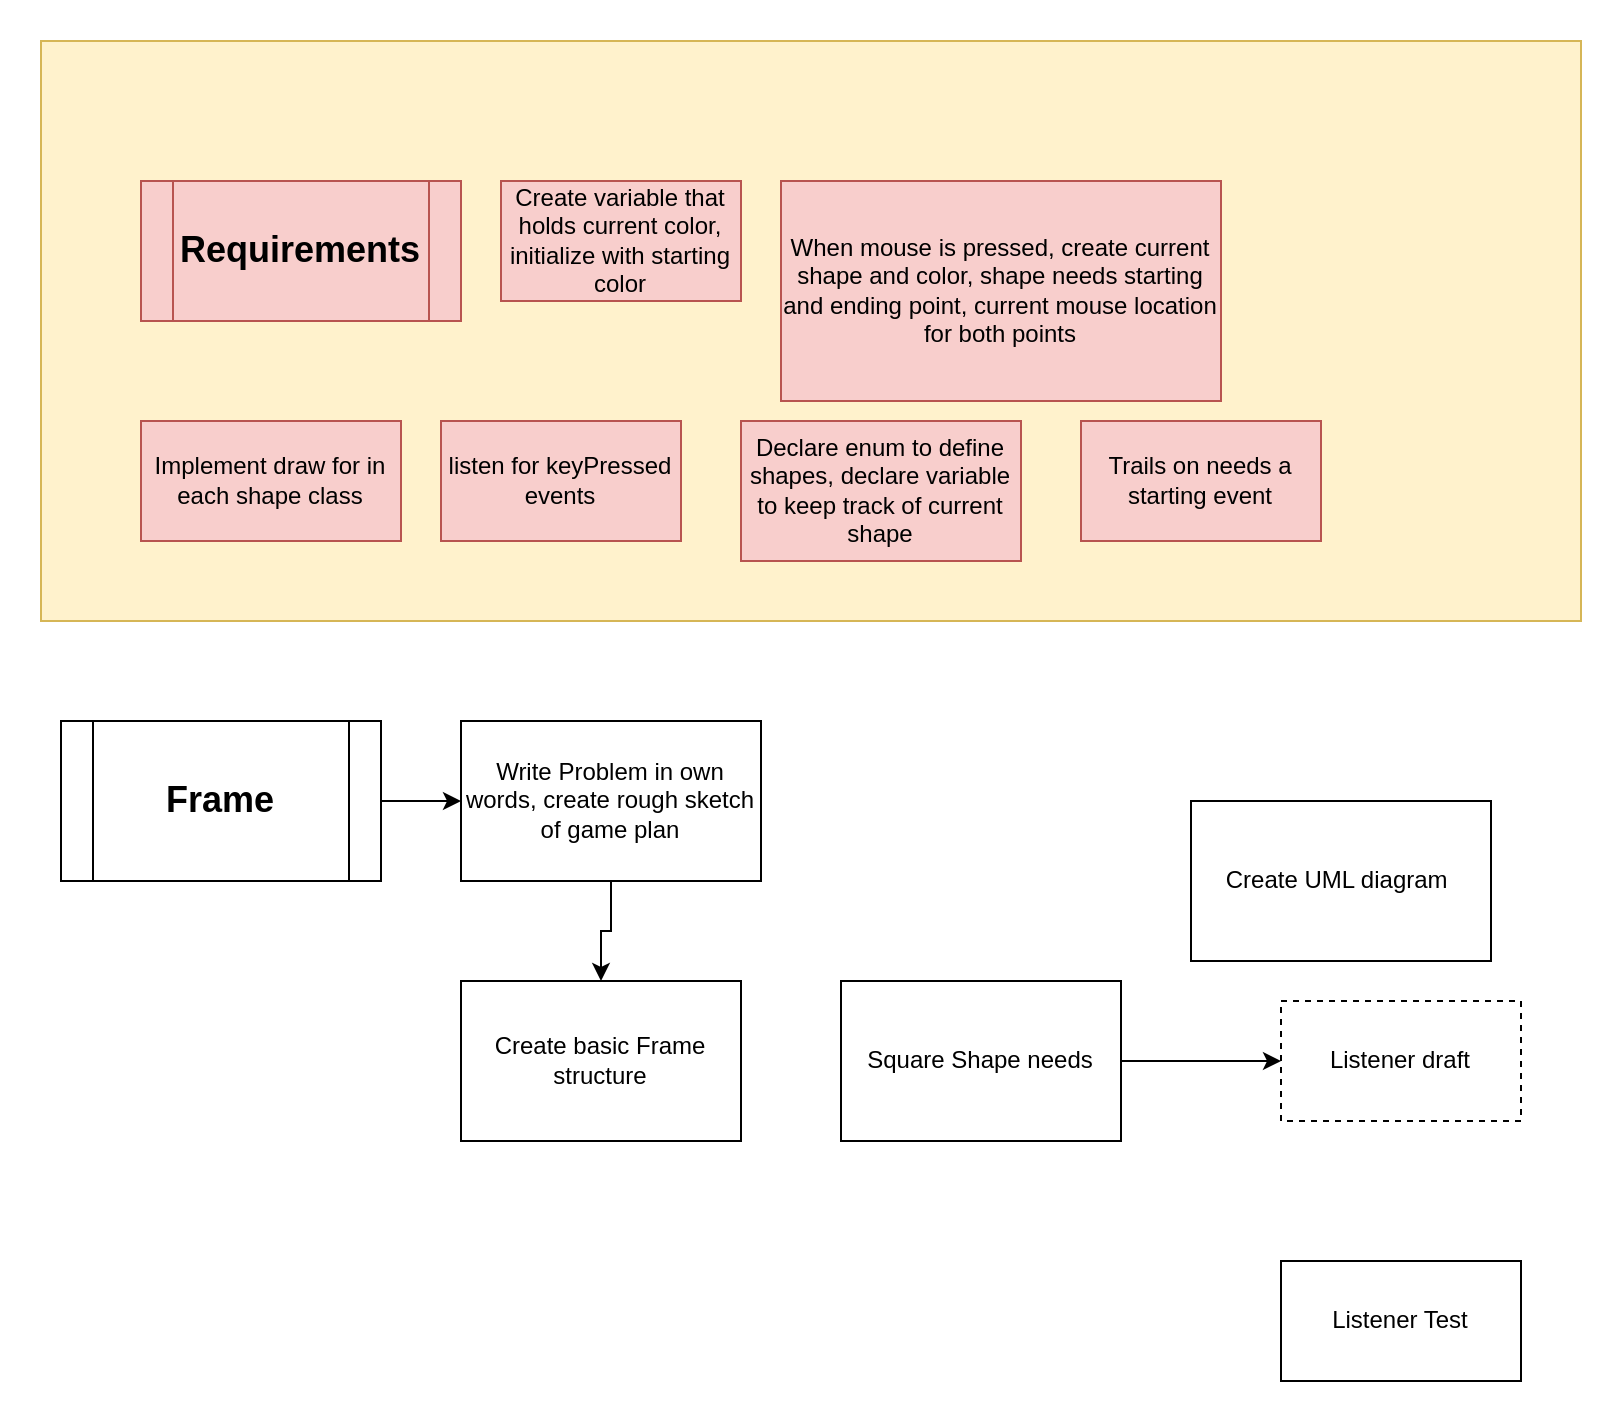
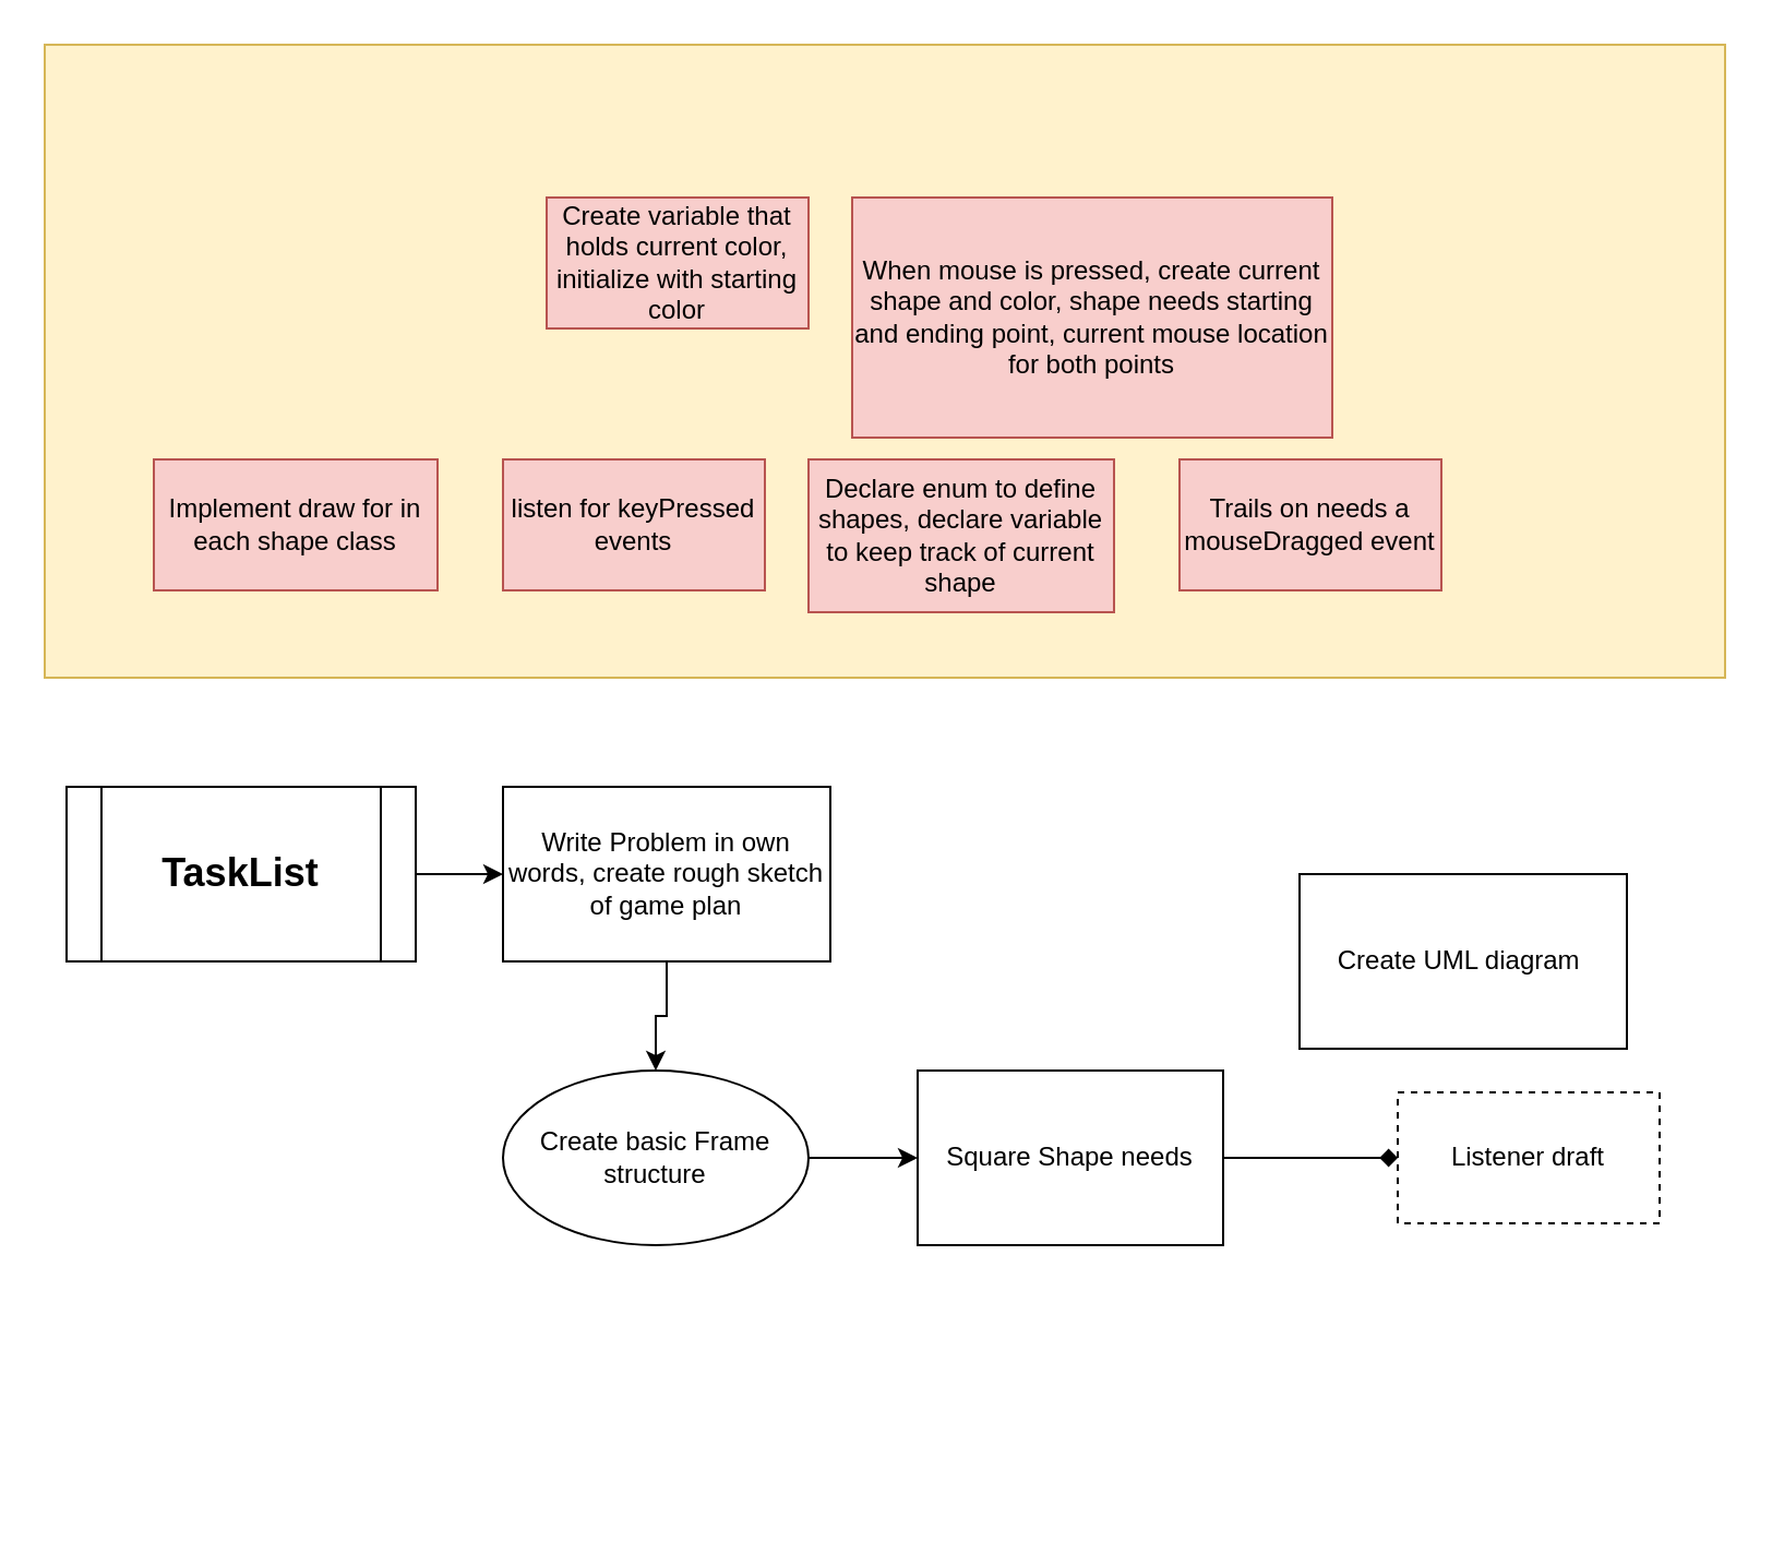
- <mxCell id="3" value="&lt;b&gt;&lt;font style=&quot;font-size: 18px;&quot;&gt;Requirements&lt;/font&gt;&lt;/b&gt;" style="shape=process;whiteSpace=wrap;html=1;backgroundOutline=1;fillColor=#f8cecc;strokeColor=#b85450;" vertex="1" parent="1"><mxGeometry x="70" y="90" width="160" height="70" as="geometry" /></mxCell>
- <mxCell id="9" value="listen for keyPressed events" style="whiteSpace=wrap;html=1;fillColor=#f8cecc;strokeColor=#b85450;" vertex="1" parent="1"><mxGeometry x="220" y="210" width="120" height="60" as="geometry" /></mxCell>
+ <mxCell id="9" value="listen for keyPressed events" style="whiteSpace=wrap;html=1;fillColor=#f8cecc;strokeColor=#b85450;" vertex="1" parent="1"><mxGeometry x="230" y="210" width="120" height="60" as="geometry" /></mxCell>
- <mxCell id="8" value="Trails on needs a starting event" style="whiteSpace=wrap;html=1;fillColor=#f8cecc;strokeColor=#b85450;" vertex="1" parent="1"><mxGeometry x="540" y="210" width="120" height="60" as="geometry" /></mxCell>
+ <mxCell id="8" value="Trails on needs a mouseDragged event" style="whiteSpace=wrap;html=1;fillColor=#f8cecc;strokeColor=#b85450;" vertex="1" parent="1"><mxGeometry x="540" y="210" width="120" height="60" as="geometry" /></mxCell>
- <mxCell id="11" value="&lt;font style=&quot;font-size: 18px;&quot;&gt;&lt;b&gt;Frame&lt;/b&gt;&lt;/font&gt;" style="shape=process;whiteSpace=wrap;html=1;backgroundOutline=1;" vertex="1" parent="1"><mxGeometry y="360" width="160" height="80" as="geometry" x="30" /></mxCell>
+ <mxCell id="11" value="&lt;font style=&quot;font-size: 18px;&quot;&gt;&lt;b&gt;TaskList&lt;/b&gt;&lt;/font&gt;" style="shape=process;whiteSpace=wrap;html=1;backgroundOutline=1;" vertex="1" parent="1"><mxGeometry y="360" width="160" height="80" as="geometry" x="30" /></mxCell>
- <mxCell id="16" value="Create basic Frame structure" style="rounded=0;whiteSpace=wrap;html=1;" vertex="1" parent="1"><mxGeometry x="230" y="490" width="140" height="80" as="geometry" /></mxCell>
+ <mxCell id="16" value="Create basic Frame structure" style="ellipse;whiteSpace=wrap;html=1;" vertex="1" parent="1"><mxGeometry x="230" y="490" width="140" height="80" as="geometry" /></mxCell>
+ <mxCell id="15" style="edgeStyle=orthogonalEdgeStyle;rounded=0;orthogonalLoop=1;jettySize=auto;html=1;entryX=0;entryY=0.5;entryDx=0;entryDy=0;" edge="1" parent="1" source="16" target="18"><mxGeometry relative="1" as="geometry" /></mxCell>
- <mxCell id="17" style="edgeStyle=orthogonalEdgeStyle;rounded=0;orthogonalLoop=1;jettySize=auto;html=1;entryX=0;entryY=0.5;entryDx=0;entryDy=0;" edge="1" parent="1" source="18" target="19"><mxGeometry relative="1" as="geometry" /></mxCell>
+ <mxCell id="17" style="edgeStyle=orthogonalEdgeStyle;rounded=0;orthogonalLoop=1;jettySize=auto;html=1;entryX=0;entryY=0.5;entryDx=0;entryDy=0;endArrow=diamond;" edge="1" parent="1" source="18" target="19"><mxGeometry relative="1" as="geometry" /></mxCell>
- <mxCell id="20" value="Listener Test" style="whiteSpace=wrap;html=1;" vertex="1" parent="1"><mxGeometry x="640" y="630" width="120" height="60" as="geometry" /></mxCell>
